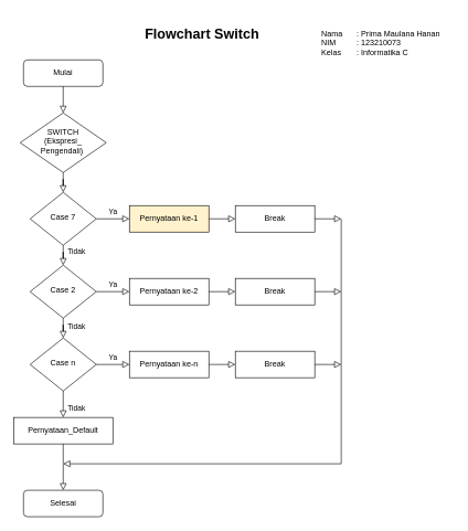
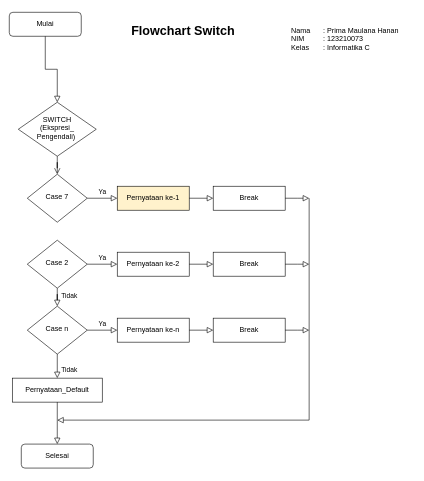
- <mxCell id="3" value="Mulai" style="rounded=1;whiteSpace=wrap;html=1;fontSize=12;glass=0;strokeWidth=1;shadow=0;" parent="1" vertex="1"><mxGeometry x="35" y="90" width="120" height="40" as="geometry" /></mxCell>
+ <mxCell id="3" value="Mulai" style="rounded=1;whiteSpace=wrap;html=1;fontSize=12;glass=0;strokeWidth=1;shadow=0;" parent="1" vertex="1"><mxGeometry x="15" y="20" width="120" height="40" as="geometry" /></mxCell>
- <mxCell id="2" value="" style="rounded=0;html=1;jettySize=auto;orthogonalLoop=1;fontSize=11;endArrow=block;endFill=0;endSize=8;strokeWidth=1;shadow=0;labelBackgroundColor=none;edgeStyle=orthogonalEdgeStyle;exitX=0.5;exitY=1;exitDx=0;exitDy=0;" parent="1" source="12" target="6" edge="1"><mxGeometry relative="1" as="geometry"><mxPoint x="55" y="160" as="sourcePoint" /></mxGeometry></mxCell>
+ <mxCell id="2" value="" style="rounded=0;html=1;jettySize=auto;orthogonalLoop=1;fontSize=11;endArrow=open;endFill=0;endSize=8;strokeWidth=1;shadow=0;labelBackgroundColor=none;edgeStyle=orthogonalEdgeStyle;exitX=0.5;exitY=1;exitDx=0;exitDy=0;" parent="1" source="12" target="6" edge="1"><mxGeometry relative="1" as="geometry"><mxPoint x="55" y="160" as="sourcePoint" /></mxGeometry></mxCell>
- <mxCell id="4" value="Tidak" style="rounded=0;html=1;jettySize=auto;orthogonalLoop=1;fontSize=11;endArrow=block;endFill=0;endSize=8;strokeWidth=1;shadow=0;labelBackgroundColor=none;edgeStyle=orthogonalEdgeStyle;" parent="1" source="6" target="10" edge="1"><mxGeometry x="0.201" y="20" relative="1" as="geometry"><mxPoint as="offset" /></mxGeometry></mxCell>
